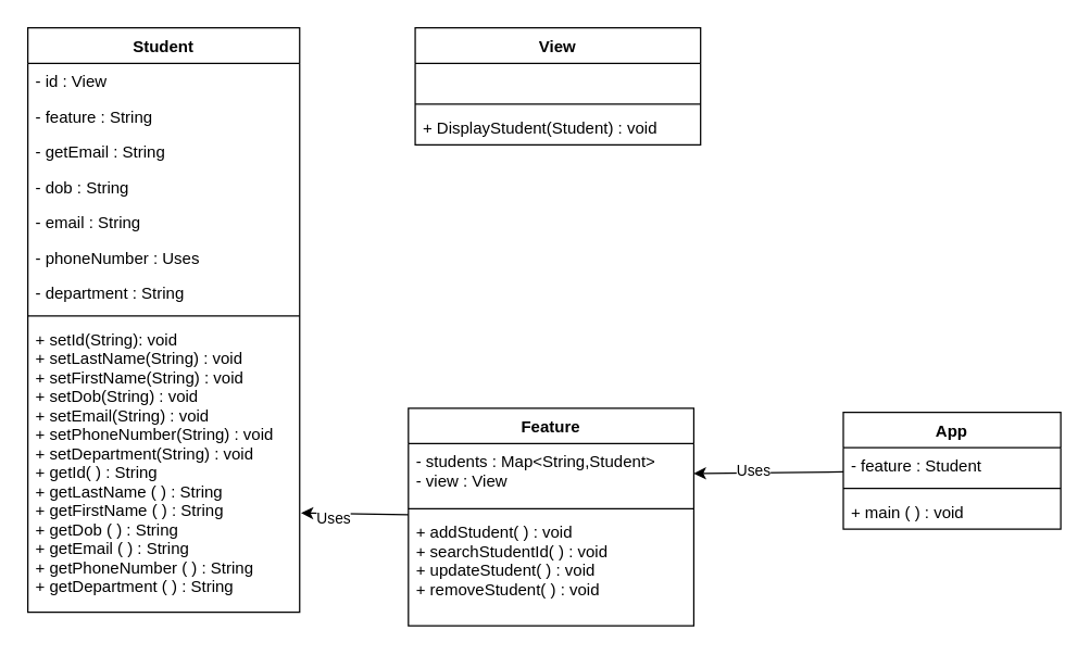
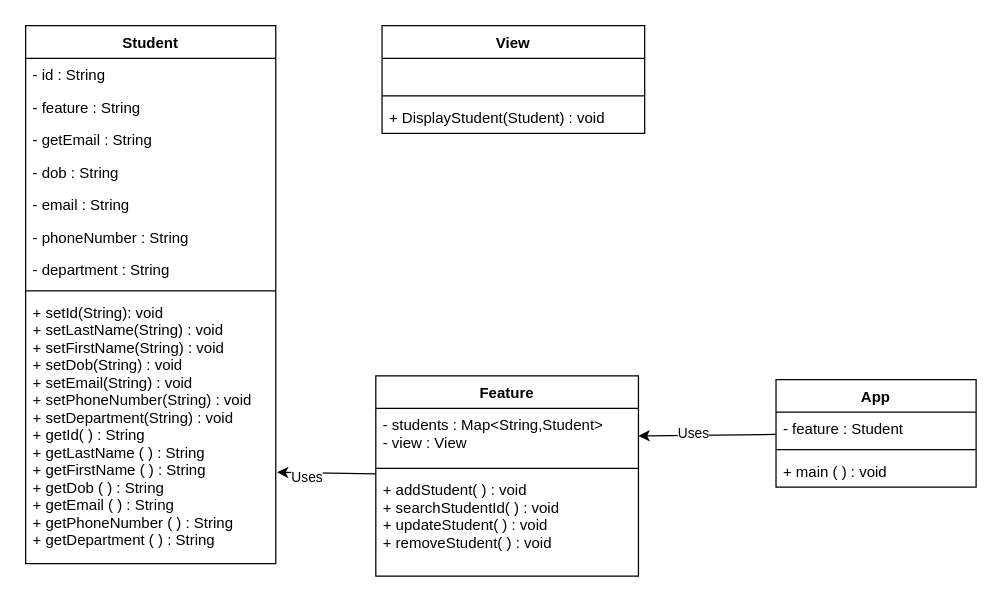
- <mxCell id="3" value="- id : View" style="text;strokeColor=none;fillColor=none;align=left;verticalAlign=top;spacingLeft=4;spacingRight=4;overflow=hidden;rotatable=0;points=[[0,0.5],[1,0.5]];portConstraint=eastwest;" parent="2" vertex="1"><mxGeometry y="26" width="200" height="26" as="geometry" /></mxCell>
+ <mxCell id="3" value="- id : String" style="text;strokeColor=none;fillColor=none;align=left;verticalAlign=top;spacingLeft=4;spacingRight=4;overflow=hidden;rotatable=0;points=[[0,0.5],[1,0.5]];portConstraint=eastwest;" parent="2" vertex="1"><mxGeometry y="26" width="200" height="26" as="geometry" /></mxCell>
- <mxCell id="8" value="- phoneNumber : Uses" style="text;strokeColor=none;fillColor=none;align=left;verticalAlign=top;spacingLeft=4;spacingRight=4;overflow=hidden;rotatable=0;points=[[0,0.5],[1,0.5]];portConstraint=eastwest;" parent="2" vertex="1"><mxGeometry y="156" width="200" height="26" as="geometry" /></mxCell>
+ <mxCell id="8" value="- phoneNumber : String" style="text;strokeColor=none;fillColor=none;align=left;verticalAlign=top;spacingLeft=4;spacingRight=4;overflow=hidden;rotatable=0;points=[[0,0.5],[1,0.5]];portConstraint=eastwest;" parent="2" vertex="1"><mxGeometry y="156" width="200" height="26" as="geometry" /></mxCell>
